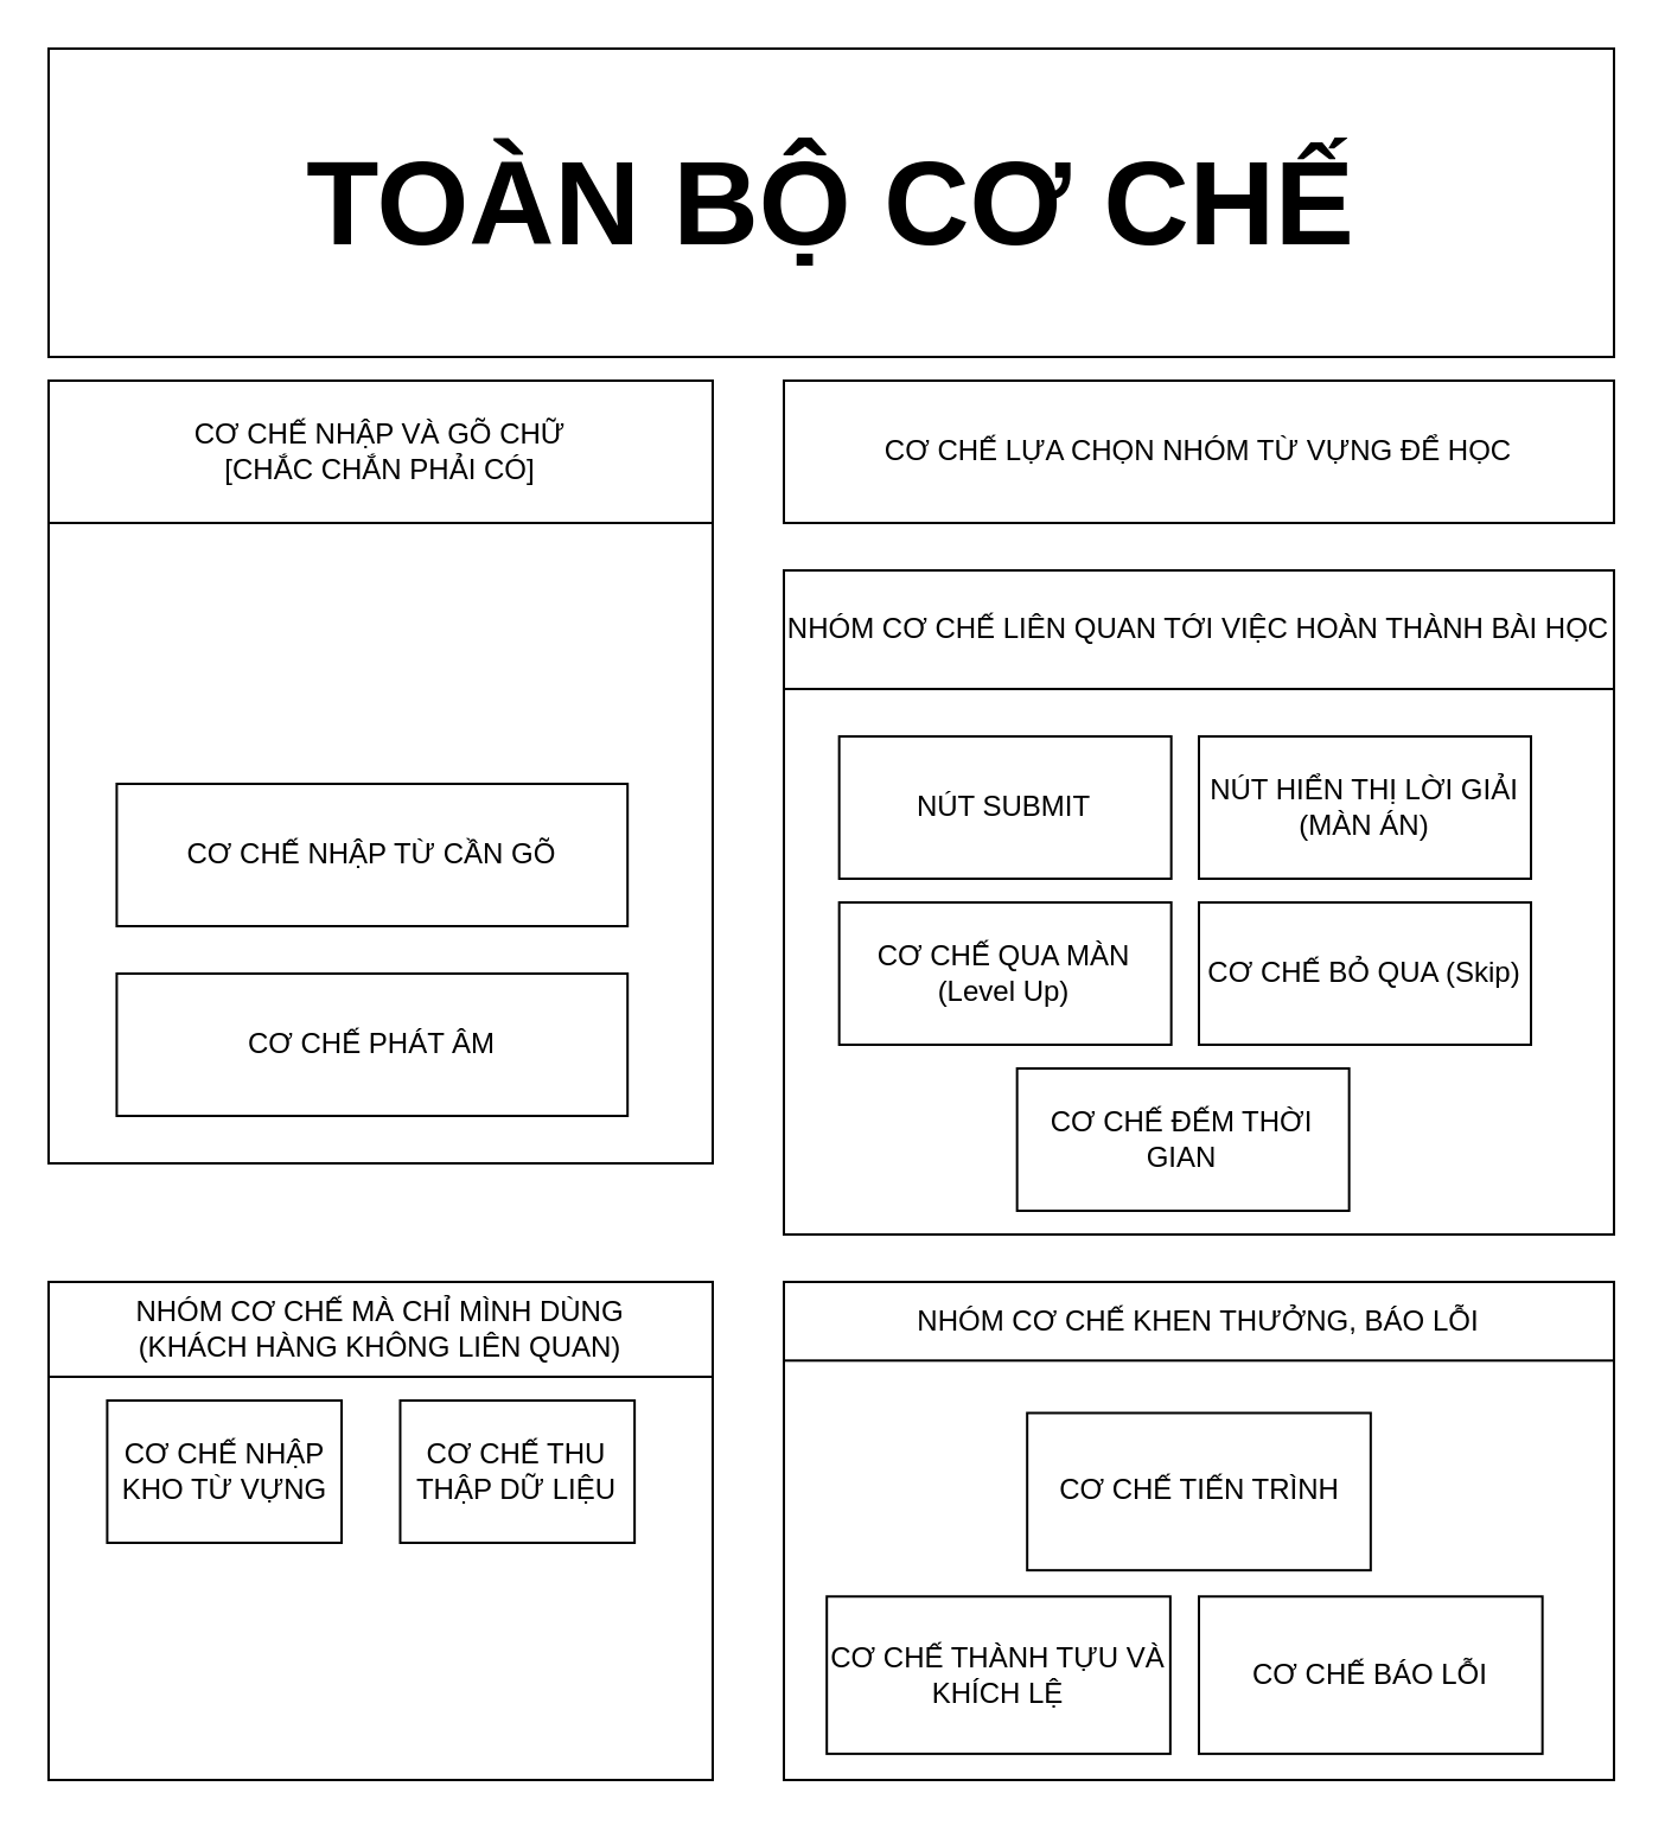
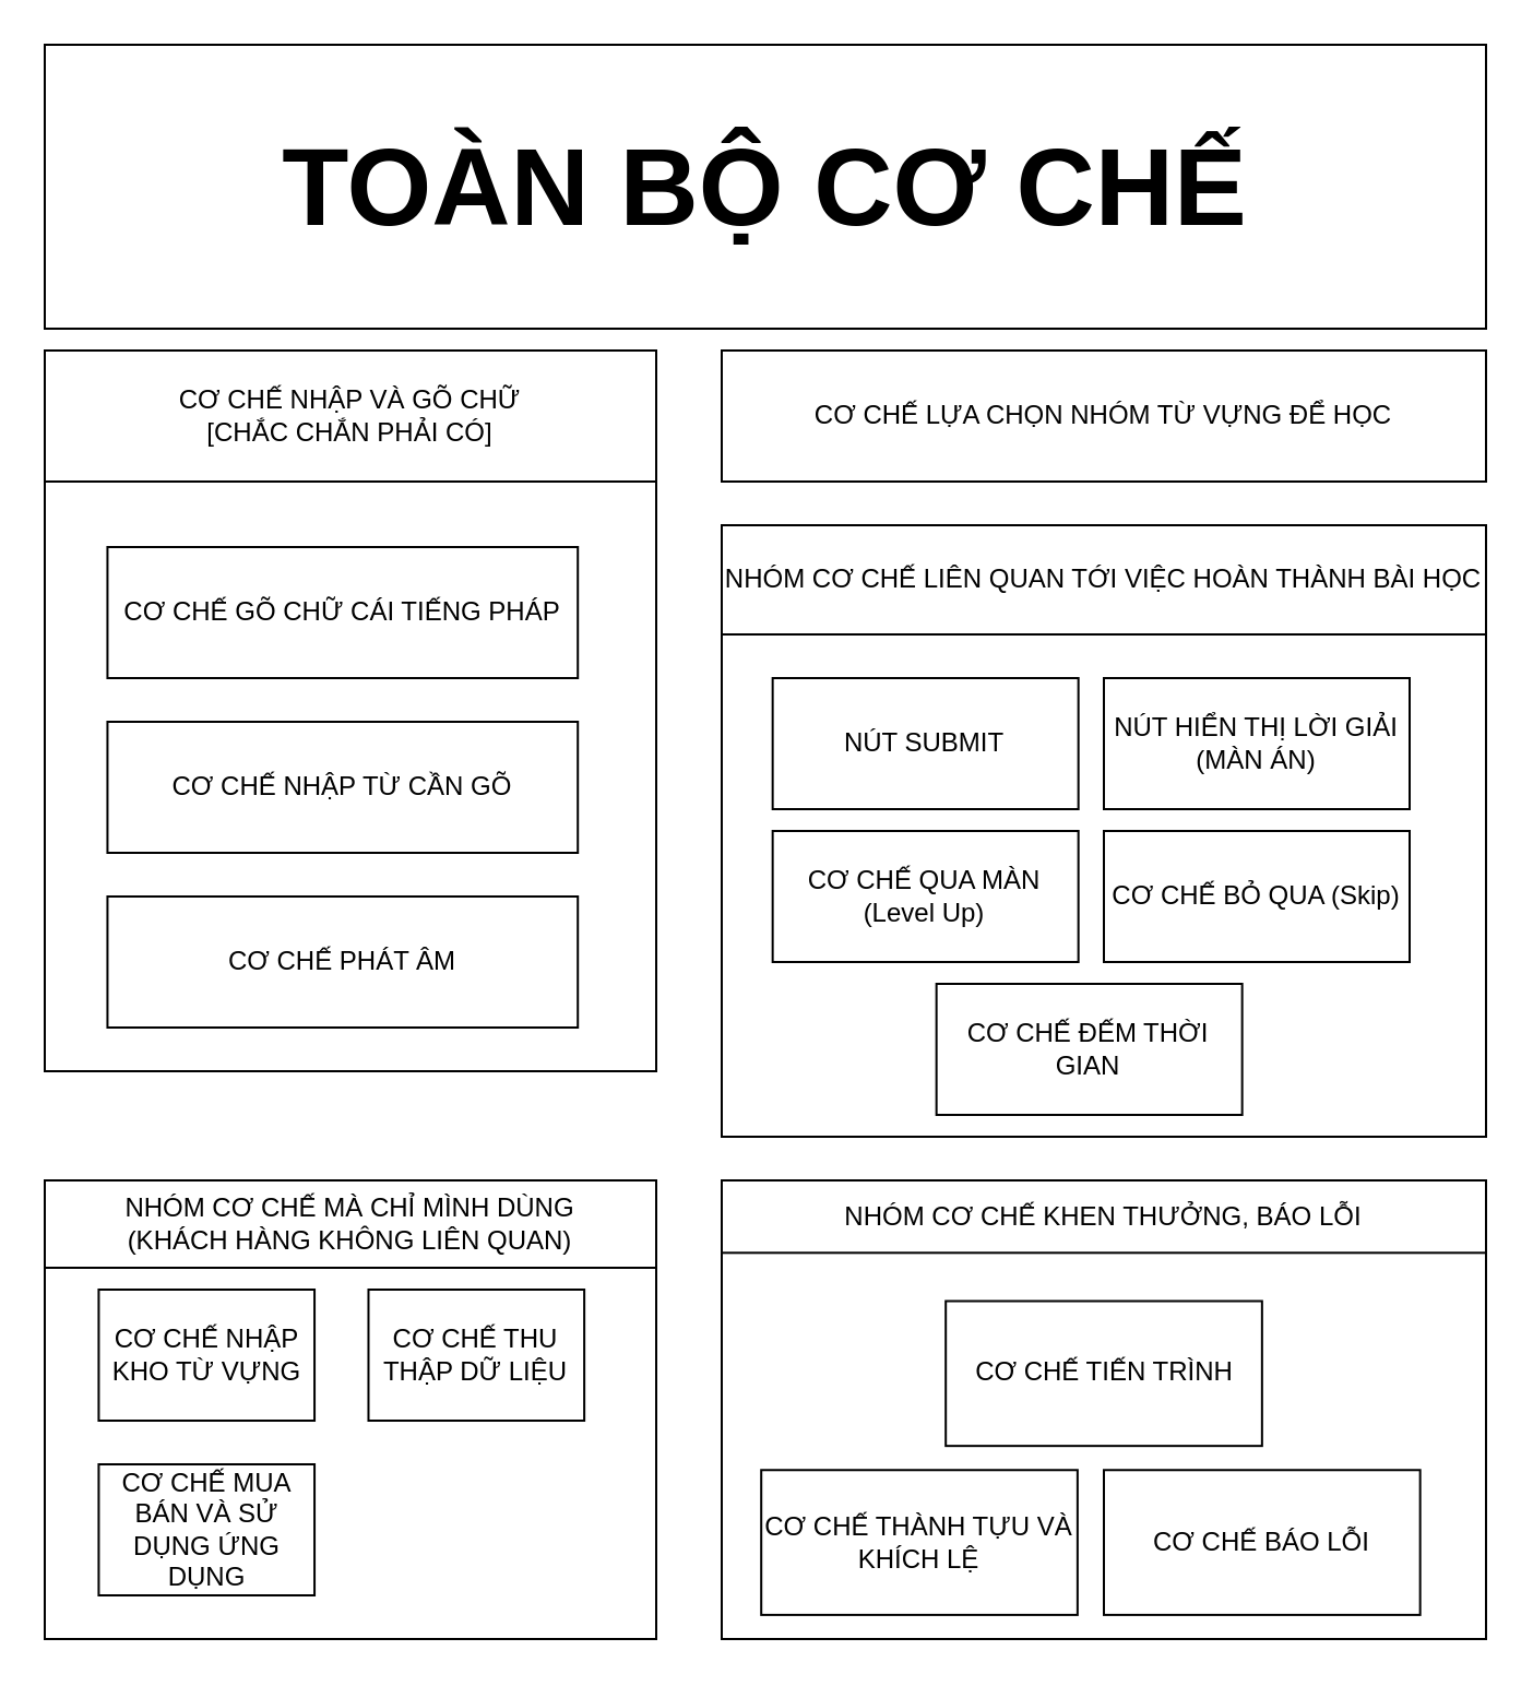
+ <mxCell id="13" value="CƠ CHẾ GÕ CHỮ CÁI TIẾNG PHÁP" style="rounded=0;whiteSpace=wrap;html=1;" vertex="1" parent="9"><mxGeometry x="28.718" y="90" width="215.385" height="60" as="geometry" /></mxCell>
+ <mxCell id="7" value="CƠ CHẾ MUA BÁN VÀ SỬ DỤNG ỨNG DỤNG" style="rounded=0;whiteSpace=wrap;html=1;" vertex="1" parent="3"><mxGeometry x="24.706" y="130" width="98.824" height="60" as="geometry" /></mxCell>
